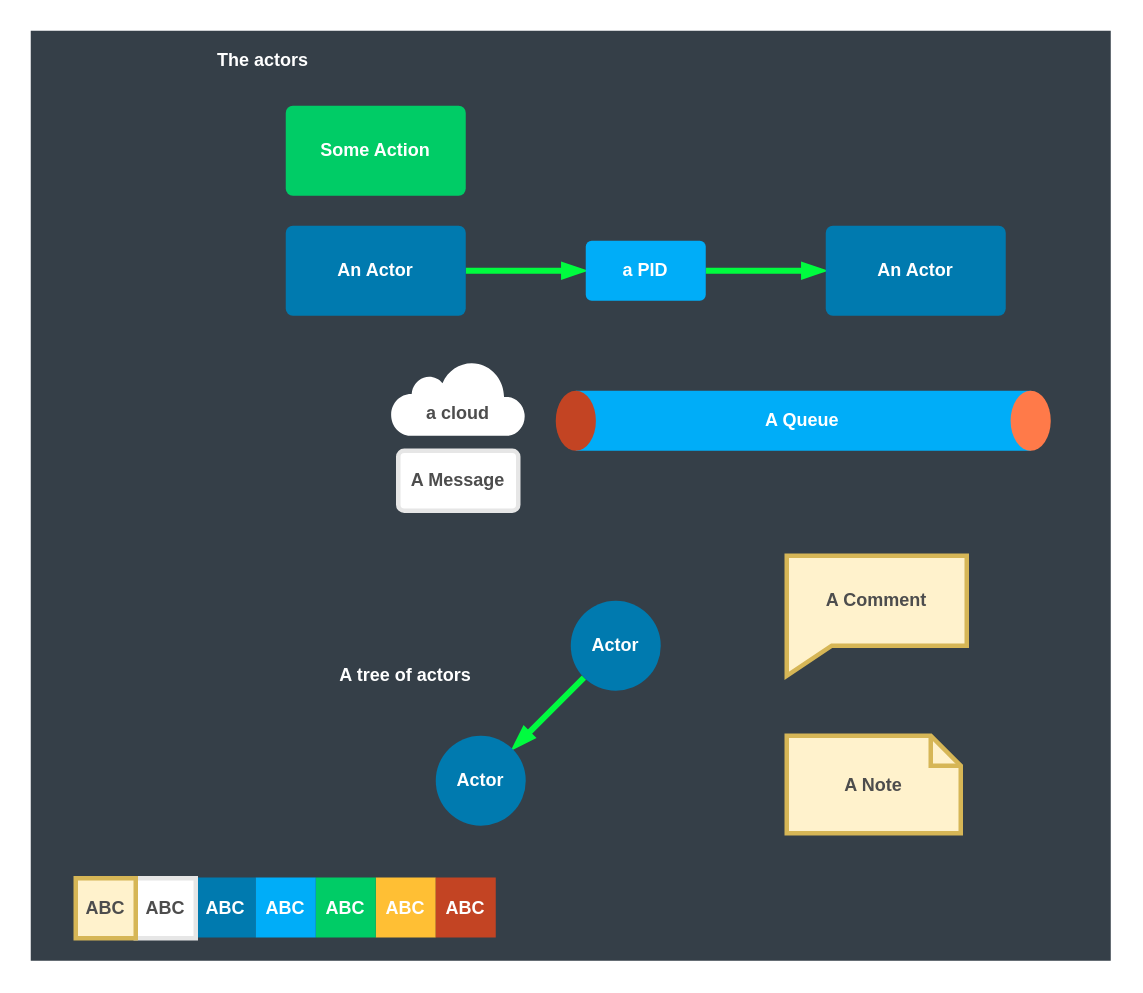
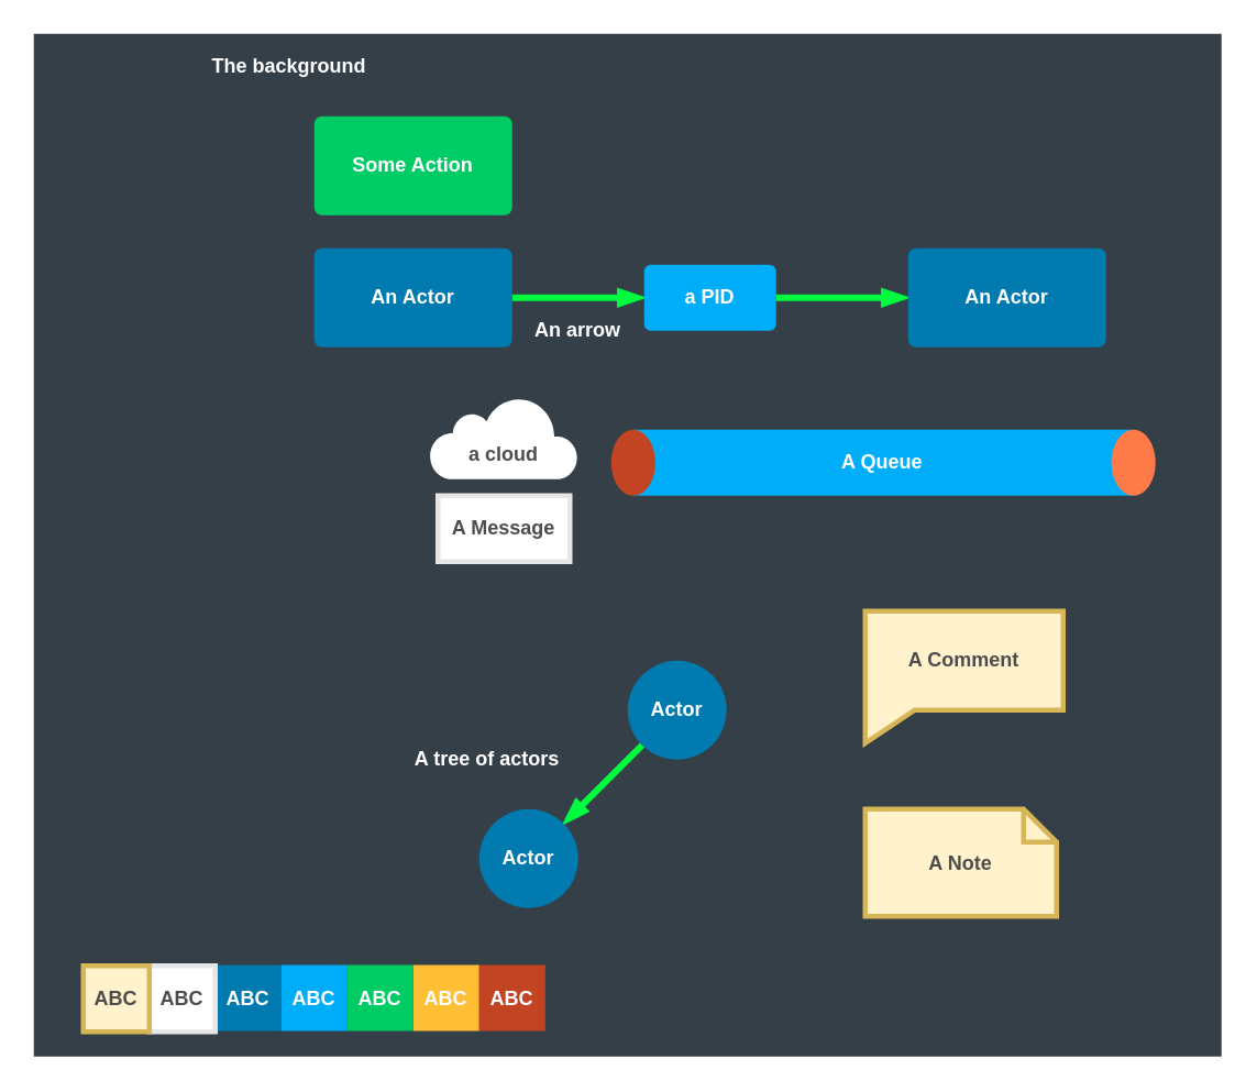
- <mxCell id="17" value="The actors" style="text;html=1;strokeColor=none;fillColor=none;align=center;verticalAlign=middle;whiteSpace=wrap;rounded=0;fontColor=#FFFFFF;fontStyle=1" vertex="1" parent="1"><mxGeometry y="30" width="130" height="20" as="geometry" x="110" /></mxCell>
+ <mxCell id="17" value="The background" style="text;html=1;strokeColor=none;fillColor=none;align=center;verticalAlign=middle;whiteSpace=wrap;rounded=0;fontColor=#FFFFFF;fontStyle=1" vertex="1" parent="1"><mxGeometry y="30" width="130" height="20" as="geometry" x="110" /></mxCell>
+ <mxCell id="16" value="An arrow" style="text;html=1;strokeColor=none;fillColor=none;align=center;verticalAlign=middle;whiteSpace=wrap;rounded=0;fontColor=#FFFFFF;fontStyle=1" vertex="1" parent="1"><mxGeometry x="310" y="190" width="80" height="20" as="geometry" /></mxCell>
- <mxCell id="15" value="A Message" style="rounded=1;whiteSpace=wrap;html=1;fontStyle=1;arcSize=10;strokeColor=#E6E6E6;strokeWidth=3;fontColor=#4D4D4D;" vertex="1" parent="1"><mxGeometry x="265" y="300" width="80" height="40" as="geometry" /></mxCell>
+ <mxCell id="15" value="A Message" style="whiteSpace=wrap;html=1;fontStyle=1;arcSize=10;strokeColor=#E6E6E6;strokeWidth=3;fontColor=#4D4D4D;rounded=0;" vertex="1" parent="1"><mxGeometry x="265" y="300" width="80" height="40" as="geometry" /></mxCell>
- <mxCell id="21" value="A tree of actors" style="text;html=1;strokeColor=none;fillColor=none;align=center;verticalAlign=middle;whiteSpace=wrap;rounded=0;fontColor=#FFFFFF;fontStyle=1" vertex="1" parent="1"><mxGeometry x="220" y="440" width="100" height="20" as="geometry" /></mxCell>
+ <mxCell id="21" value="A tree of actors" style="text;html=1;strokeColor=none;fillColor=none;align=center;verticalAlign=middle;whiteSpace=wrap;rounded=0;fontColor=#FFFFFF;fontStyle=1" vertex="1" parent="1"><mxGeometry x="245" y="450" width="100" height="20" as="geometry" /></mxCell>
